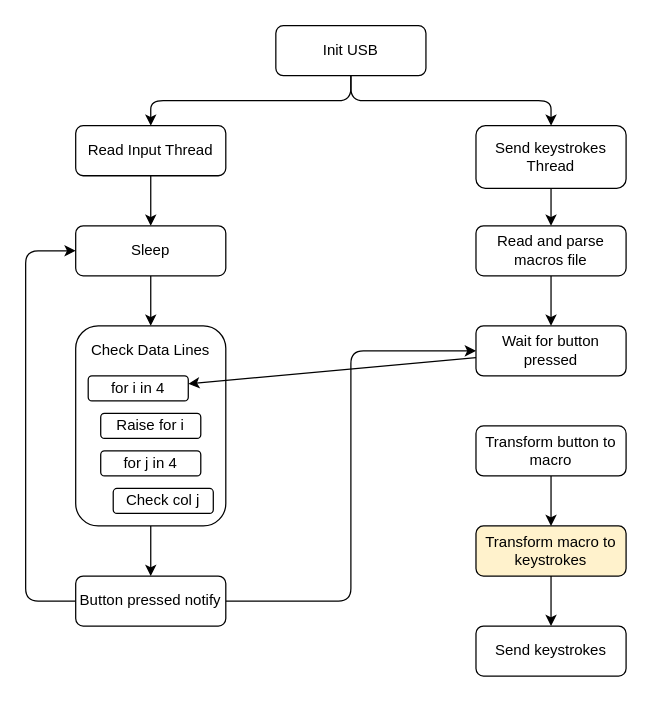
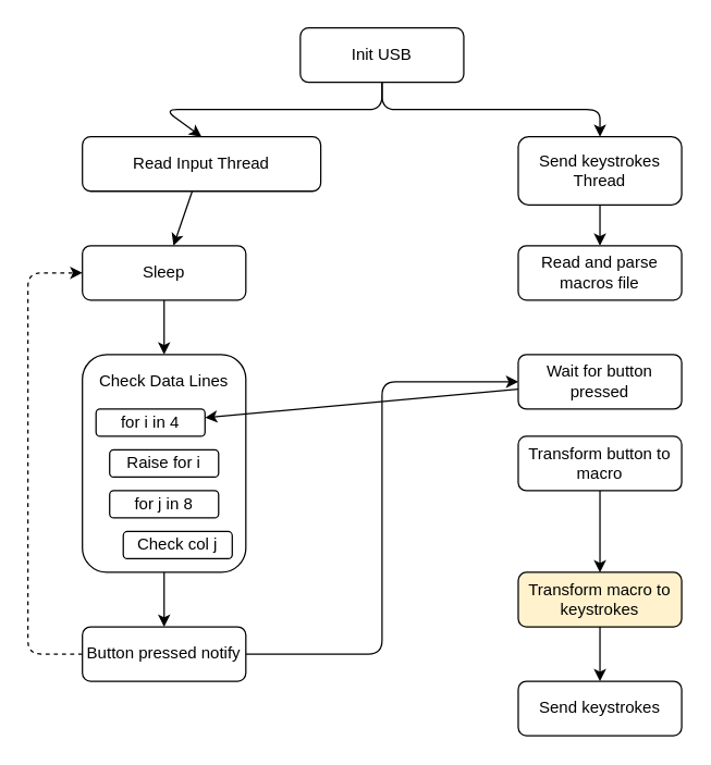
- <mxCell id="8" value="Read Input Thread&lt;br&gt;" style="rounded=1;whiteSpace=wrap;html=1;" vertex="1" parent="1"><mxGeometry x="60" y="100" width="120" height="40" as="geometry" /></mxCell>
+ <mxCell id="8" value="Read Input Thread&lt;br&gt;" style="rounded=1;whiteSpace=wrap;html=1;" vertex="1" parent="1"><mxGeometry x="60" y="100" width="175" height="40" as="geometry" /></mxCell>
- <mxCell id="24" value="" style="edgeStyle=none;html=1;" edge="1" parent="1" source="25" target="23"><mxGeometry relative="1" as="geometry" /></mxCell>
- <mxCell id="18" style="edgeStyle=none;html=1;exitX=0;exitY=0.5;exitDx=0;exitDy=0;entryX=0;entryY=0.5;entryDx=0;entryDy=0;" edge="1" parent="1" source="20" target="10"><mxGeometry relative="1" as="geometry"><Array as="points"><mxPoint x="20" y="480" /><mxPoint x="20" y="200" /></Array></mxGeometry></mxCell>
+ <mxCell id="18" style="edgeStyle=none;html=1;exitX=0;exitY=0.5;exitDx=0;exitDy=0;entryX=0;entryY=0.5;entryDx=0;entryDy=0;dashed=1;" edge="1" parent="1" source="20" target="10"><mxGeometry relative="1" as="geometry"><Array as="points"><mxPoint x="20" y="480" /><mxPoint x="20" y="200" /></Array></mxGeometry></mxCell>
- <mxCell id="27" value="Transform button to macro" style="rounded=1;whiteSpace=wrap;html=1;" vertex="1" parent="1"><mxGeometry x="380" y="340" width="120" height="40" as="geometry" /></mxCell>
+ <mxCell id="27" value="Transform button to macro" style="rounded=1;whiteSpace=wrap;html=1;" vertex="1" parent="1"><mxGeometry x="380" y="320" width="120" height="40" as="geometry" /></mxCell>
- <mxCell id="16" value="for j in 4" style="rounded=1;whiteSpace=wrap;html=1;" vertex="1" parent="11"><mxGeometry x="20" y="100" width="80" height="20" as="geometry" /></mxCell>
+ <mxCell id="16" value="for j in 8" style="rounded=1;whiteSpace=wrap;html=1;" vertex="1" parent="11"><mxGeometry x="20" y="100" width="80" height="20" as="geometry" /></mxCell>
